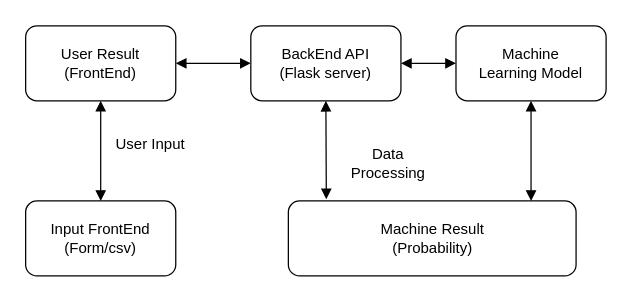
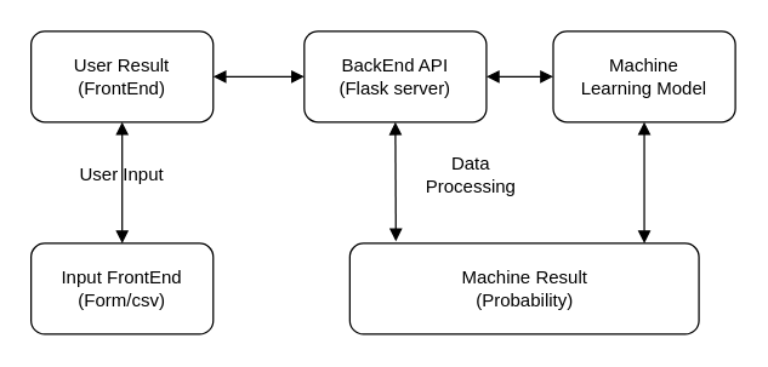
- <mxCell id="17" value="User Input" style="text;html=1;align=center;verticalAlign=middle;whiteSpace=wrap;rounded=0;" vertex="1" parent="1"><mxGeometry x="90" y="100" width="60" height="30" as="geometry" /></mxCell>
+ <mxCell id="17" value="User Input" style="text;html=1;align=center;verticalAlign=middle;whiteSpace=wrap;rounded=0;" vertex="1" parent="1"><mxGeometry x="50" y="100" width="60" height="30" as="geometry" /></mxCell>
- <mxCell id="18" value="Data Processing" style="text;html=1;align=center;verticalAlign=middle;whiteSpace=wrap;rounded=0;" vertex="1" parent="1"><mxGeometry x="270" y="115" width="80" height="30" as="geometry" /></mxCell>
+ <mxCell id="18" value="Data Processing" style="text;html=1;align=center;verticalAlign=middle;whiteSpace=wrap;rounded=0;" vertex="1" parent="1"><mxGeometry x="270" y="100" width="80" height="30" as="geometry" /></mxCell>
